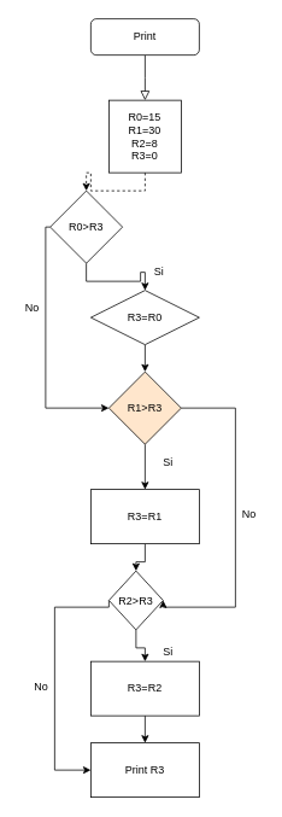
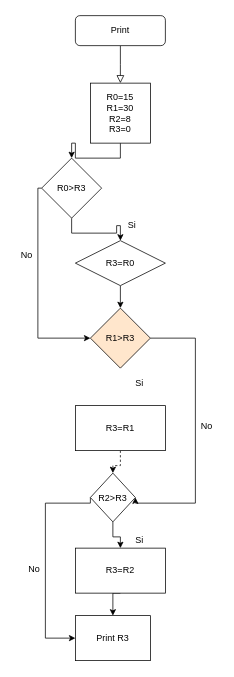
- <mxCell id="4" style="edgeStyle=orthogonalEdgeStyle;rounded=0;orthogonalLoop=1;jettySize=auto;html=1;exitX=0.5;exitY=1;exitDx=0;exitDy=0;entryX=0.5;entryY=0;entryDx=0;entryDy=0;dashed=1;" edge="1" parent="1" source="5" target="8"><mxGeometry relative="1" as="geometry" /></mxCell>
+ <mxCell id="4" style="edgeStyle=orthogonalEdgeStyle;rounded=0;orthogonalLoop=1;jettySize=auto;html=1;exitX=0.5;exitY=1;exitDx=0;exitDy=0;entryX=0.5;entryY=0;entryDx=0;entryDy=0;" edge="1" parent="1" source="5" target="8"><mxGeometry relative="1" as="geometry" /></mxCell>
- <mxCell id="14" style="edgeStyle=orthogonalEdgeStyle;rounded=0;orthogonalLoop=1;jettySize=auto;html=1;exitX=0.5;exitY=1;exitDx=0;exitDy=0;entryX=0.5;entryY=0;entryDx=0;entryDy=0;" edge="1" parent="1" source="16" target="13"><mxGeometry relative="1" as="geometry" /></mxCell>
- <mxCell id="12" style="edgeStyle=orthogonalEdgeStyle;rounded=0;orthogonalLoop=1;jettySize=auto;html=1;exitX=0.5;exitY=1;exitDx=0;exitDy=0;" edge="1" parent="1" source="13" target="21"><mxGeometry relative="1" as="geometry" /></mxCell>
+ <mxCell id="12" style="edgeStyle=orthogonalEdgeStyle;rounded=0;orthogonalLoop=1;jettySize=auto;html=1;exitX=0.5;exitY=1;exitDx=0;exitDy=0;dashed=1;" edge="1" parent="1" source="13" target="21"><mxGeometry relative="1" as="geometry" /></mxCell>
- <mxCell id="26" value="Print R3" style="rounded=0;whiteSpace=wrap;html=1;" vertex="1" parent="1"><mxGeometry x="100" y="820" width="120" height="60" as="geometry" /></mxCell>
+ <mxCell id="26" value="Print R3" style="rounded=0;whiteSpace=wrap;html=1;" vertex="1" parent="1"><mxGeometry x="100" y="820" width="100" height="60" as="geometry" /></mxCell>
